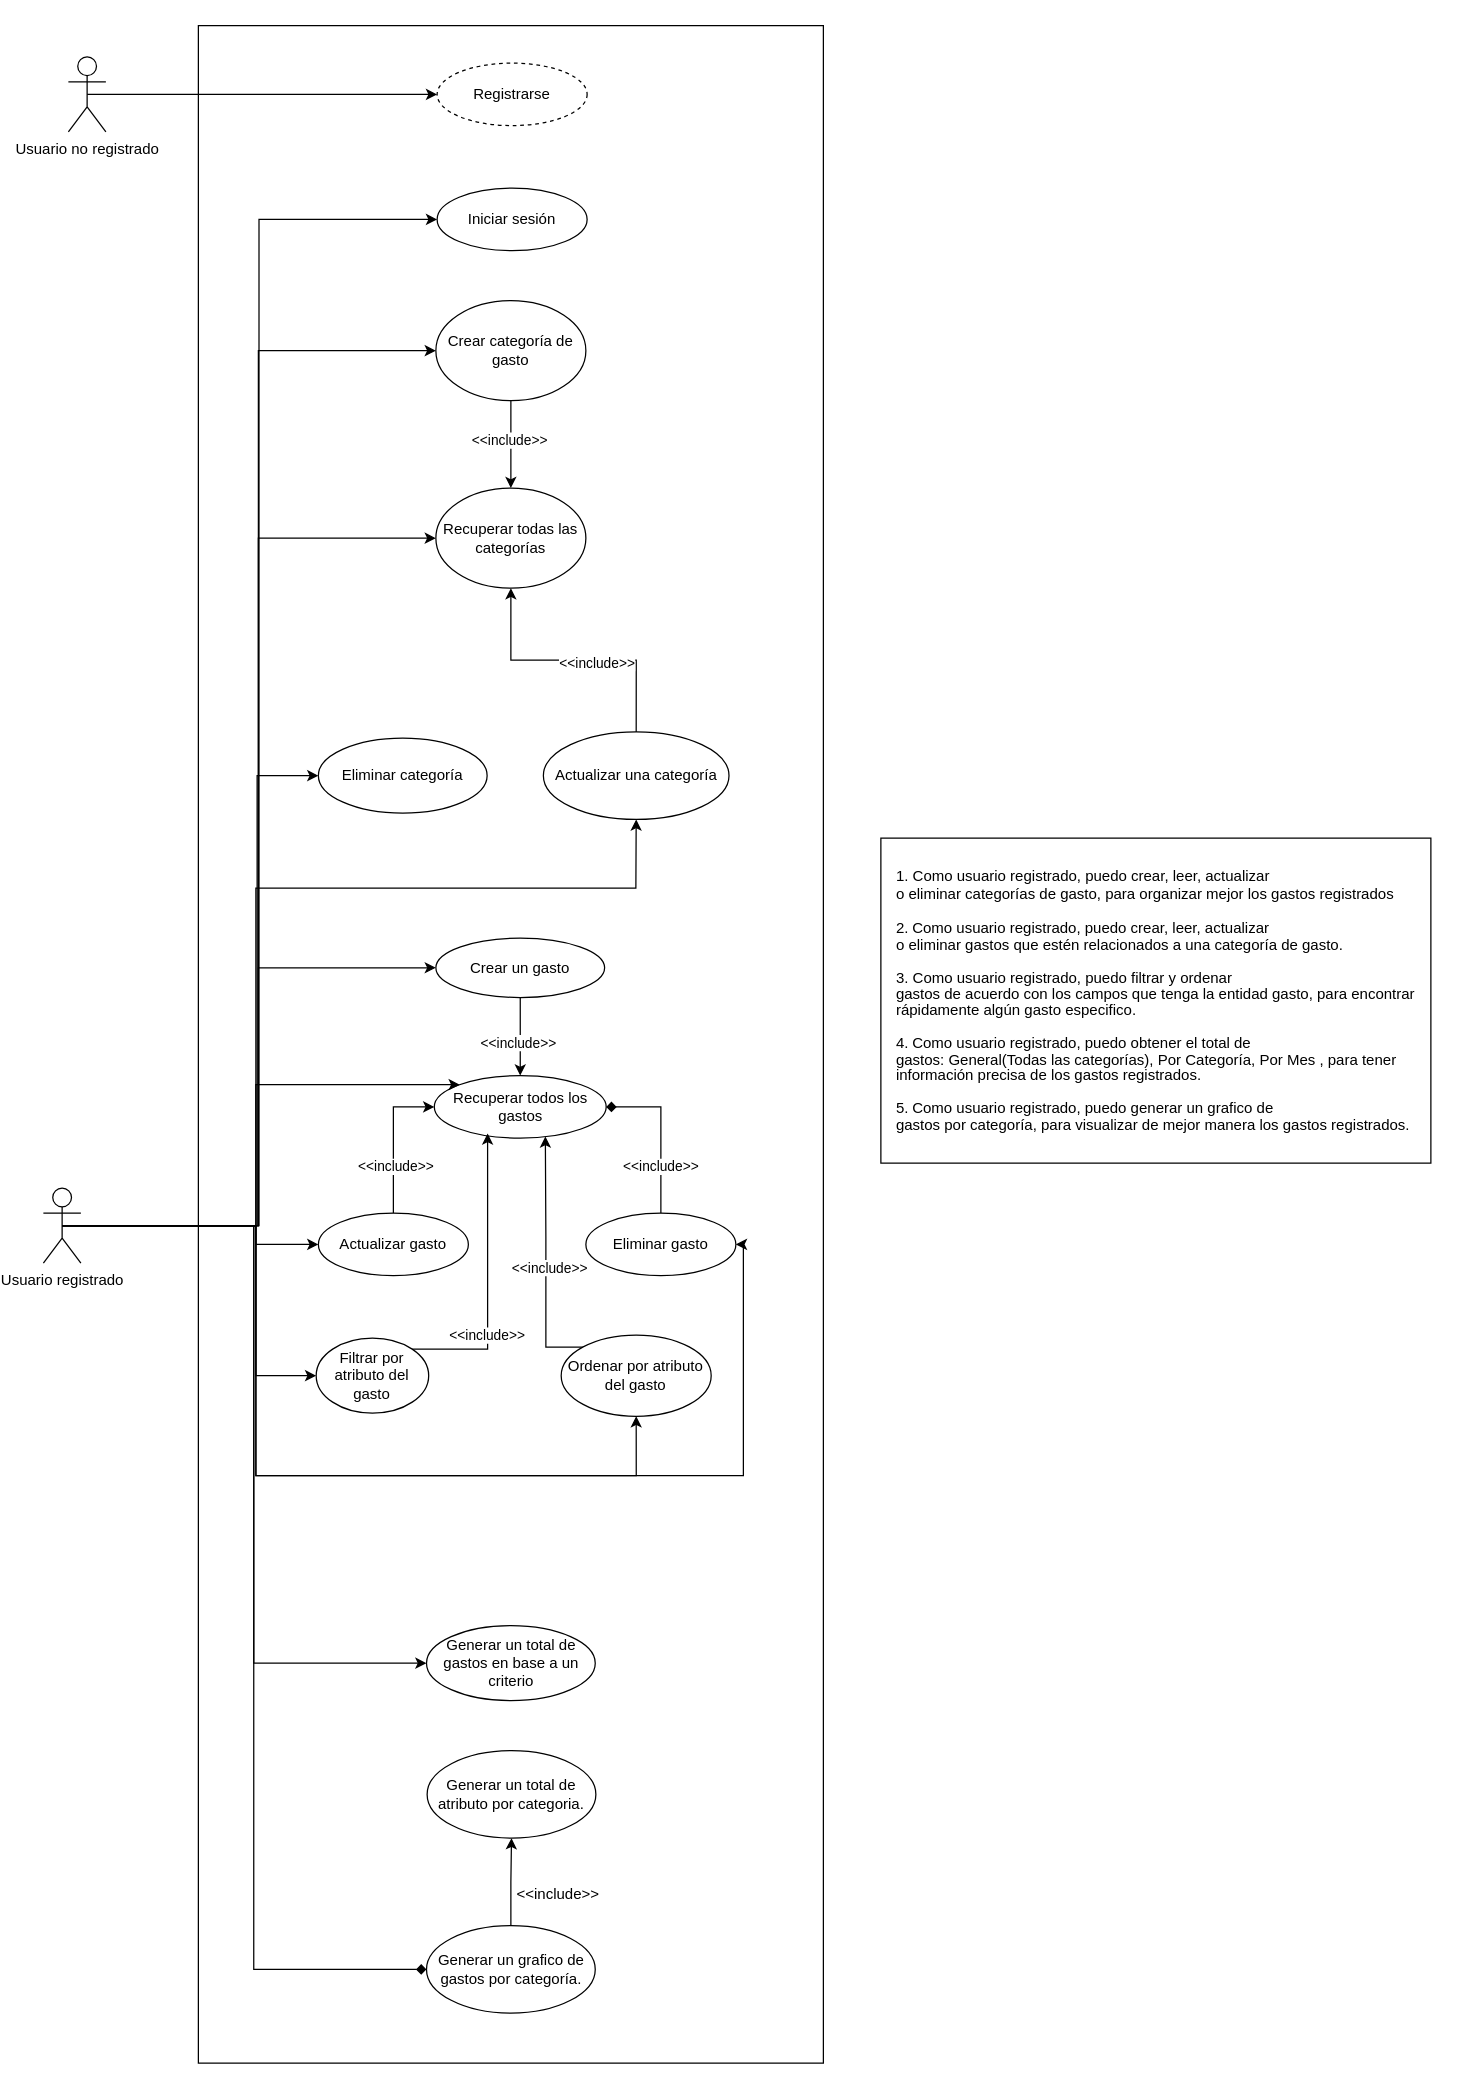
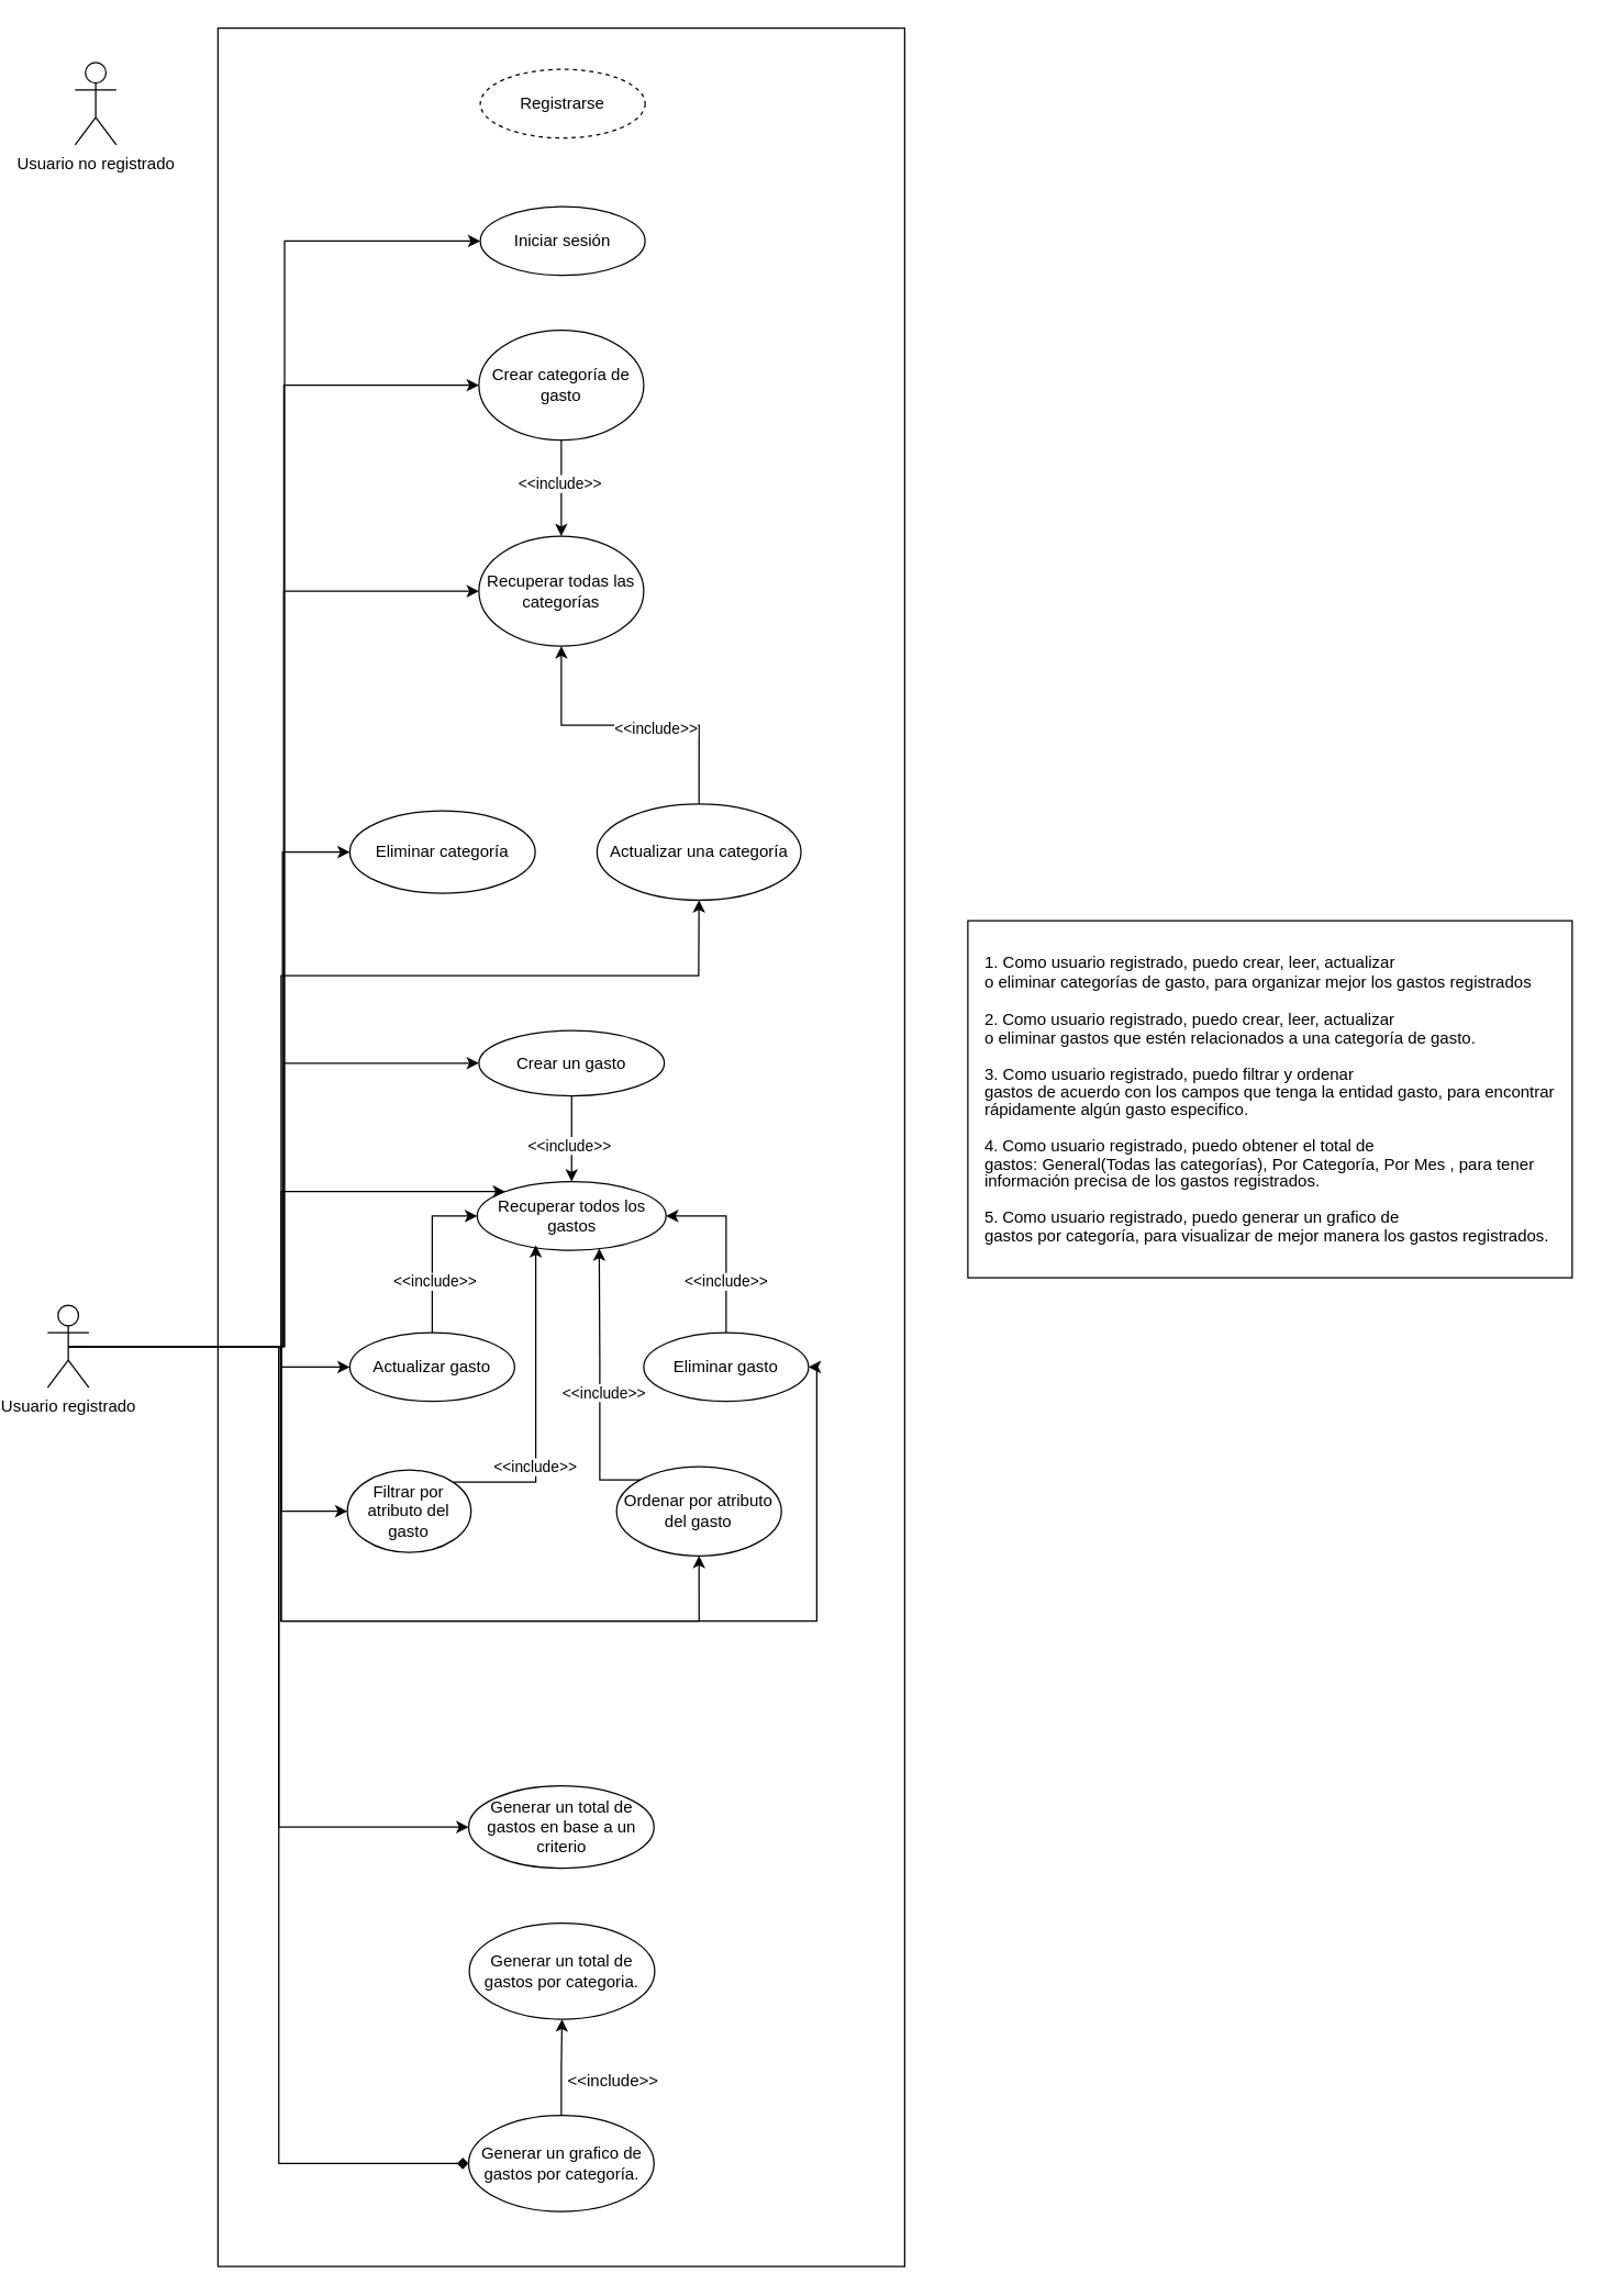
- <mxCell id="37" style="edgeStyle=orthogonalEdgeStyle;rounded=0;orthogonalLoop=1;jettySize=auto;html=1;exitX=0.5;exitY=0.5;exitDx=0;exitDy=0;exitPerimeter=0;entryX=0;entryY=0.5;entryDx=0;entryDy=0;" parent="1" source="38" target="44" edge="1"><mxGeometry relative="1" as="geometry" /></mxCell>
- <mxCell id="25" style="edgeStyle=orthogonalEdgeStyle;rounded=0;orthogonalLoop=1;jettySize=auto;html=1;exitX=0.5;exitY=0;exitDx=0;exitDy=0;entryX=1;entryY=0.5;entryDx=0;entryDy=0;endArrow=diamond;" parent="1" source="27" target="24" edge="1"><mxGeometry relative="1" as="geometry" /></mxCell>
+ <mxCell id="25" style="edgeStyle=orthogonalEdgeStyle;rounded=0;orthogonalLoop=1;jettySize=auto;html=1;exitX=0.5;exitY=0;exitDx=0;exitDy=0;entryX=1;entryY=0.5;entryDx=0;entryDy=0;" parent="1" source="27" target="24" edge="1"><mxGeometry relative="1" as="geometry" /></mxCell>
- <mxCell id="31" value="Generar un total de atributo por categoria." style="ellipse;whiteSpace=wrap;html=1;" parent="1" vertex="1"><mxGeometry x="327" y="1400" width="135" height="70" as="geometry" /></mxCell>
+ <mxCell id="31" value="Generar un total de gastos por categoria." style="ellipse;whiteSpace=wrap;html=1;" parent="1" vertex="1"><mxGeometry x="327" y="1400" width="135" height="70" as="geometry" /></mxCell>
